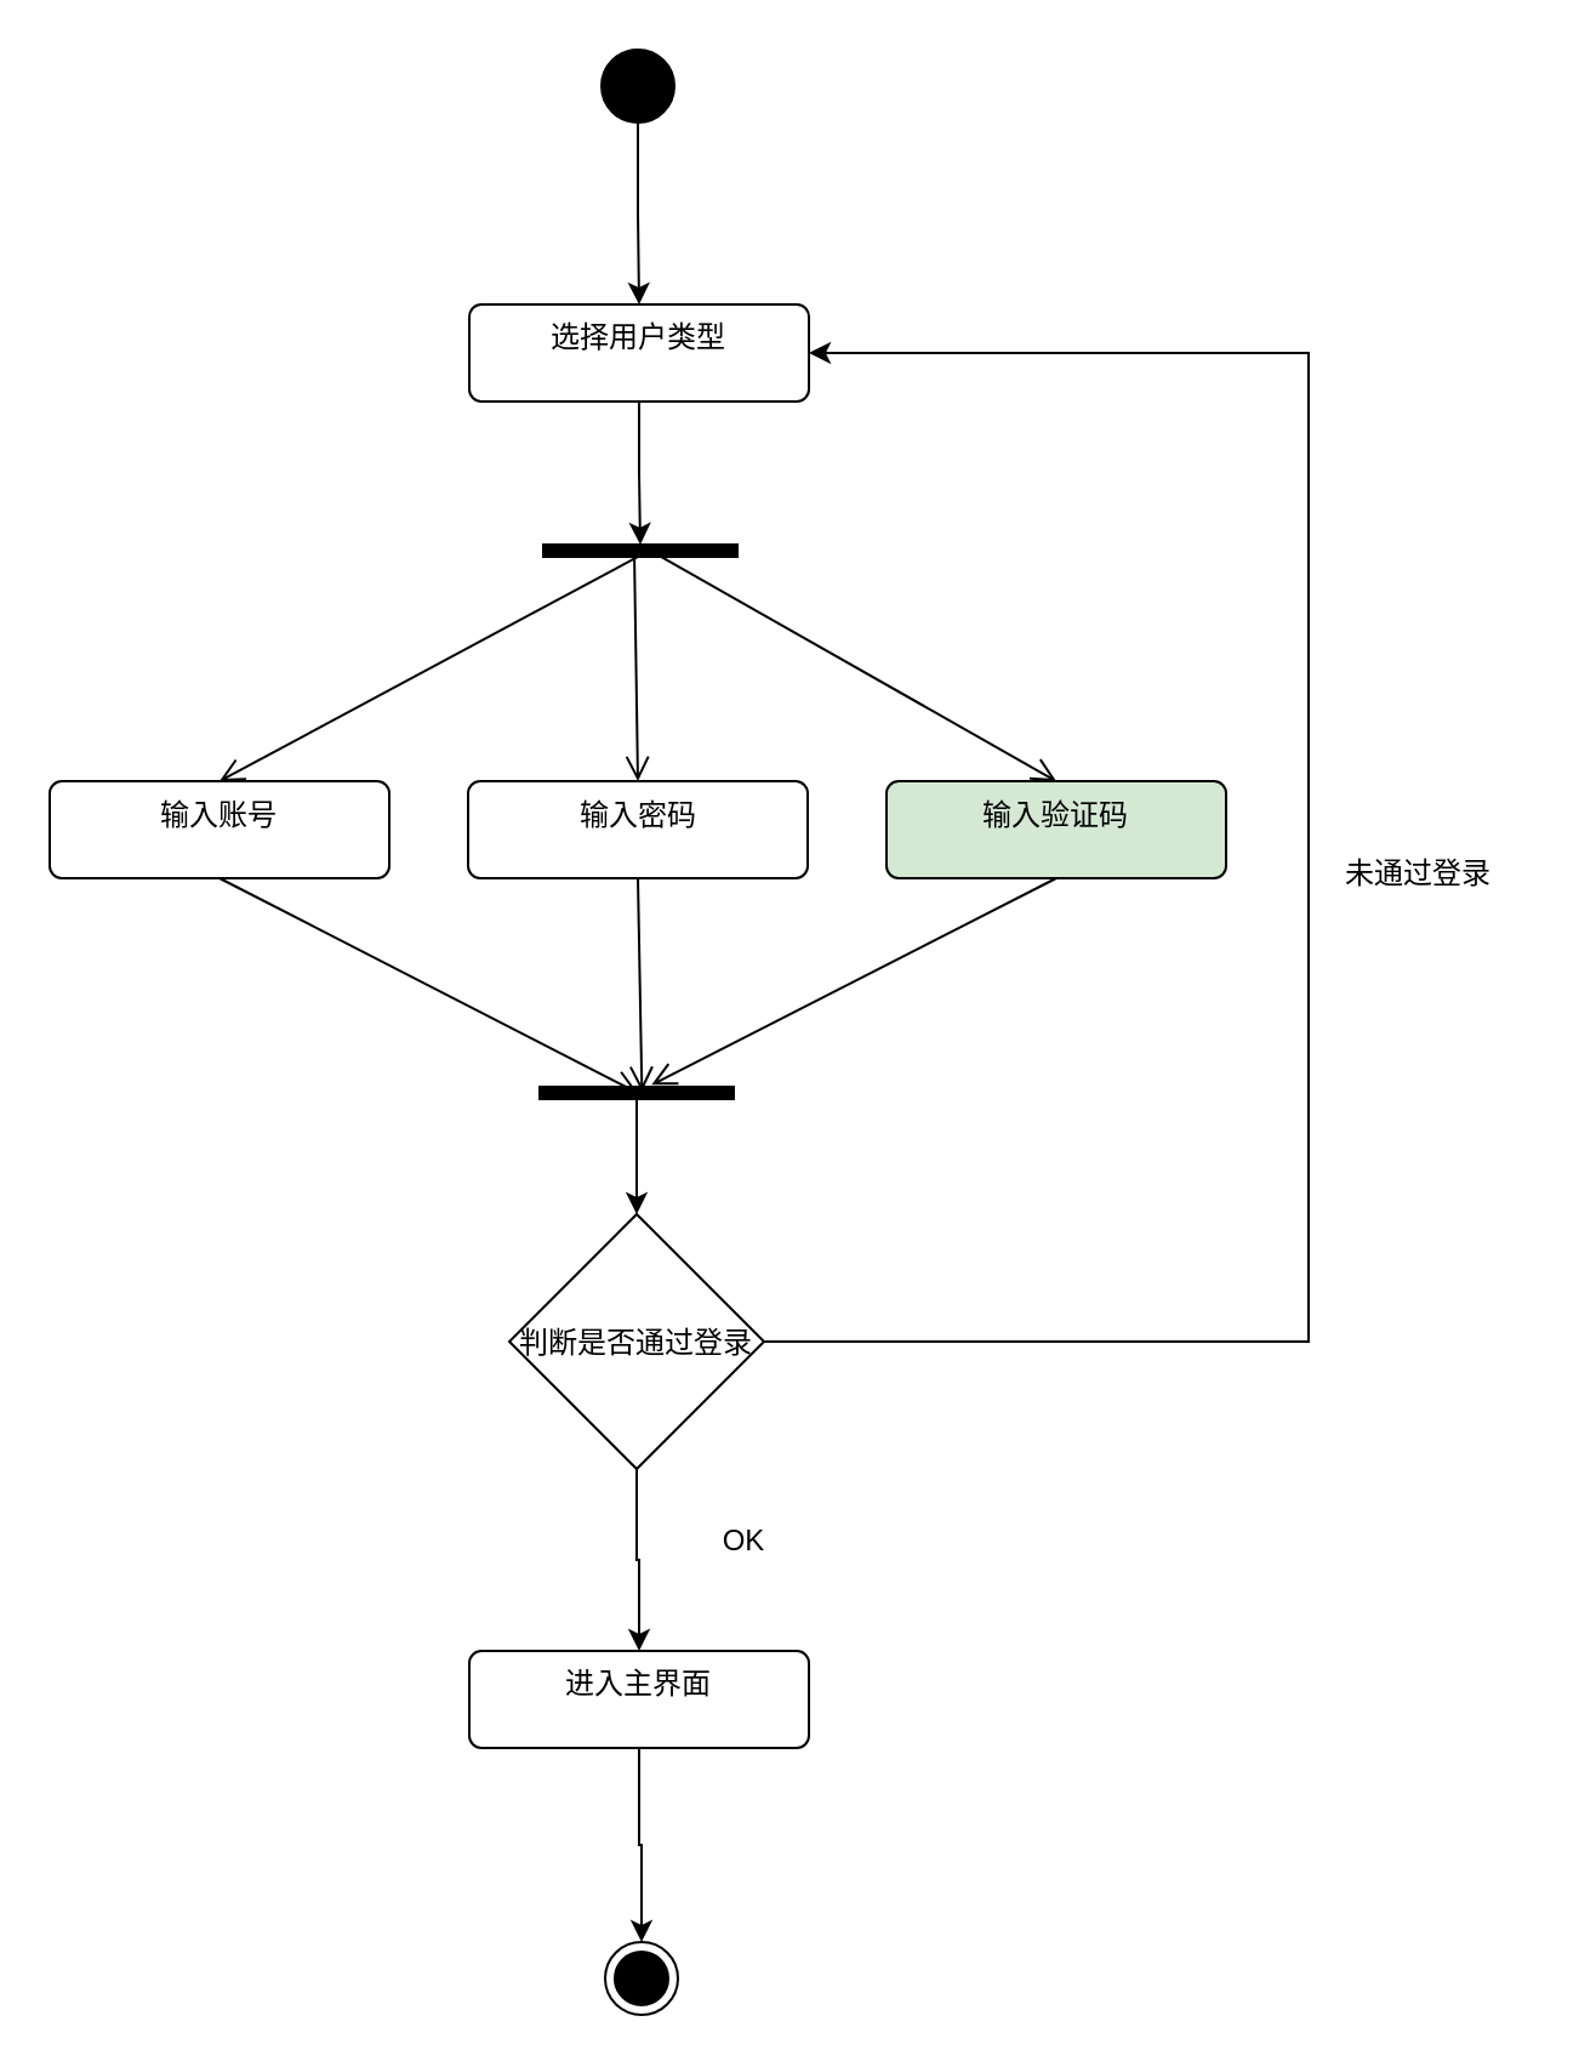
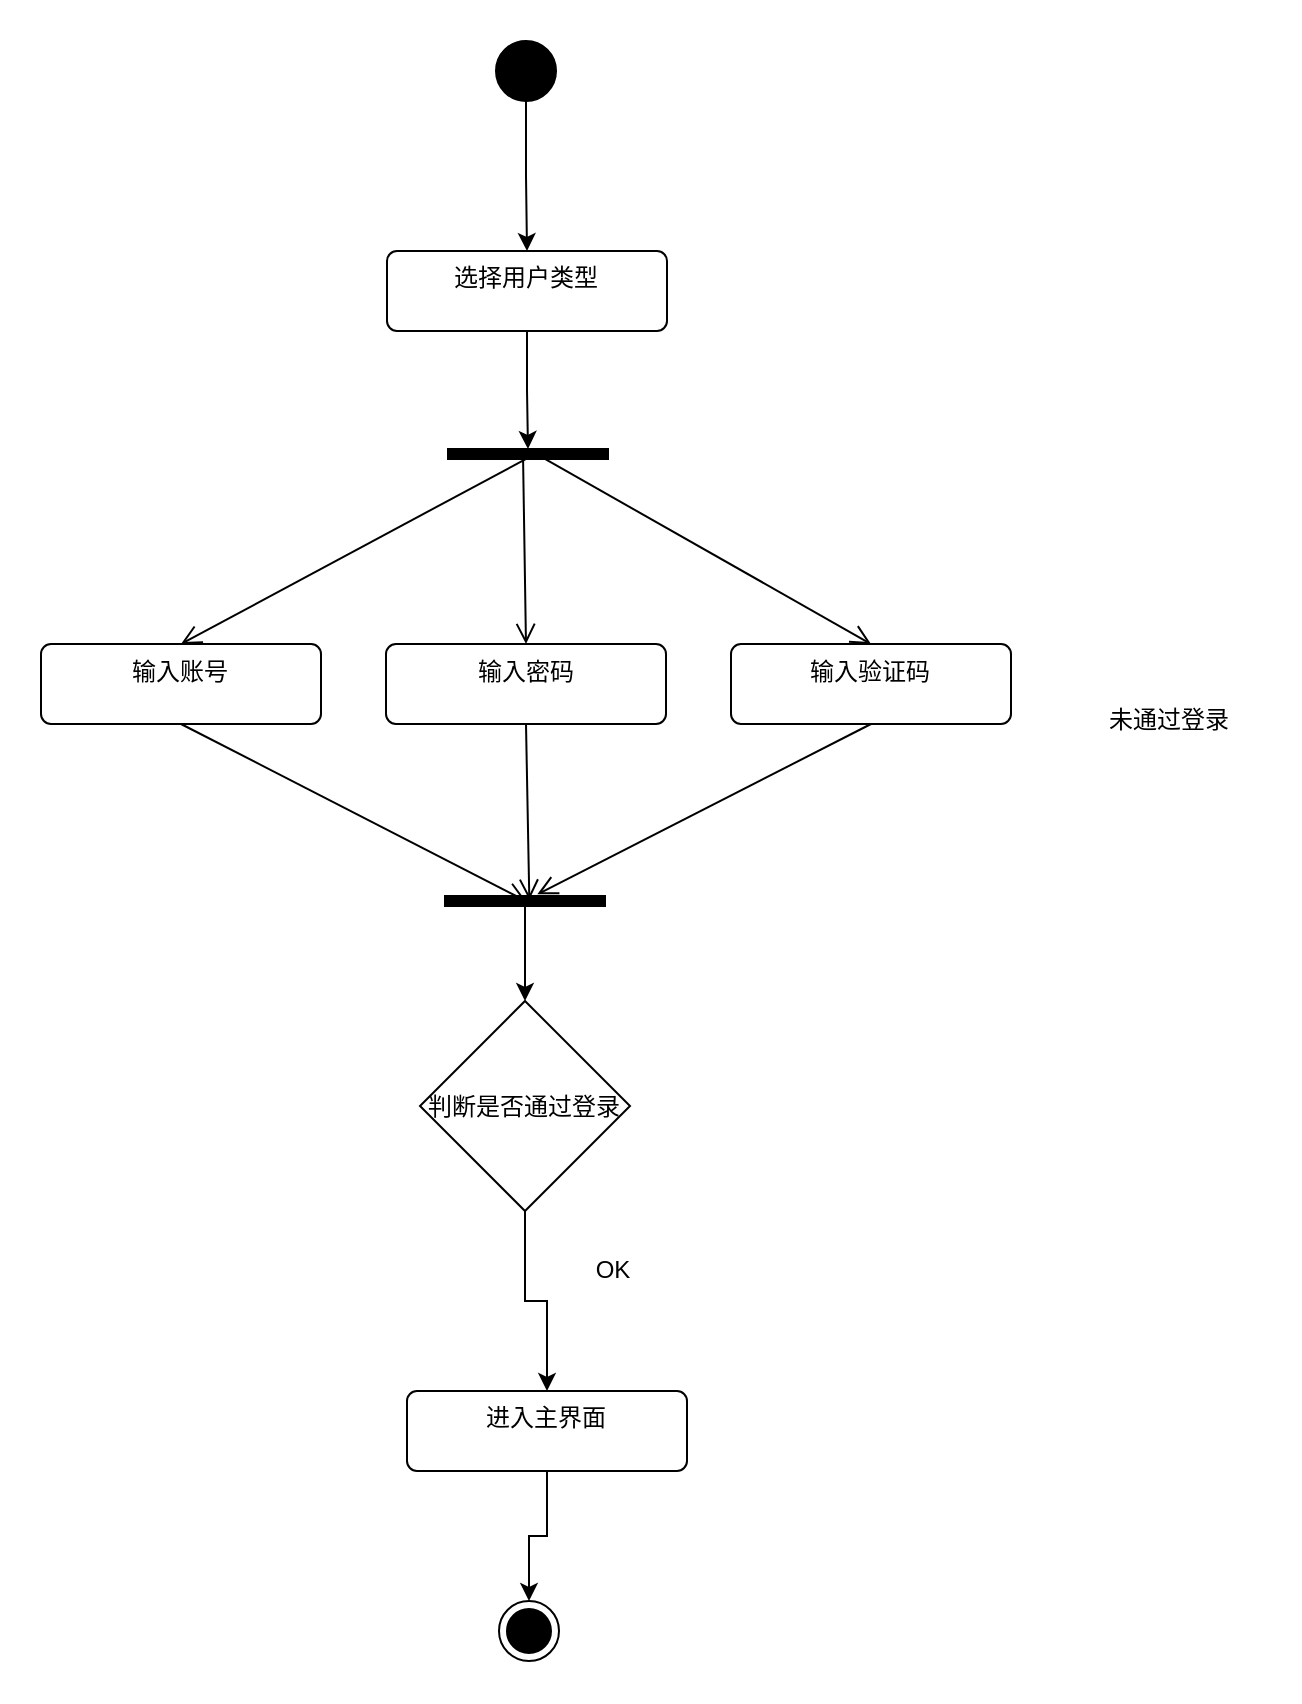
- <mxCell id="9" value="输入验证码" style="html=1;align=center;verticalAlign=top;rounded=1;absoluteArcSize=1;arcSize=10;dashed=0;whiteSpace=wrap;fillColor=#d5e8d4;" vertex="1" parent="1"><mxGeometry x="365" y="321.5" width="140" height="40" as="geometry" /></mxCell>
+ <mxCell id="9" value="输入验证码" style="html=1;align=center;verticalAlign=top;rounded=1;absoluteArcSize=1;arcSize=10;dashed=0;whiteSpace=wrap;" vertex="1" parent="1"><mxGeometry x="365" y="321.5" width="140" height="40" as="geometry" /></mxCell>
- <mxCell id="18" style="edgeStyle=orthogonalEdgeStyle;rounded=0;orthogonalLoop=1;jettySize=auto;html=1;exitX=1;exitY=0.5;exitDx=0;exitDy=0;entryX=1;entryY=0.5;entryDx=0;entryDy=0;" edge="1" parent="1" source="20" target="5"><mxGeometry relative="1" as="geometry"><Array as="points"><mxPoint x="539" y="553" /><mxPoint x="539" y="145" /></Array></mxGeometry></mxCell>
- <mxCell id="23" value="进入主界面" style="html=1;align=center;verticalAlign=top;rounded=1;absoluteArcSize=1;arcSize=10;dashed=0;whiteSpace=wrap;" vertex="1" parent="1"><mxGeometry x="193" y="680" width="140" height="40" as="geometry" /></mxCell>
+ <mxCell id="23" value="进入主界面" style="html=1;align=center;verticalAlign=top;rounded=1;absoluteArcSize=1;arcSize=10;dashed=0;whiteSpace=wrap;" vertex="1" parent="1"><mxGeometry x="203" y="695" width="140" height="40" as="geometry" /></mxCell>
